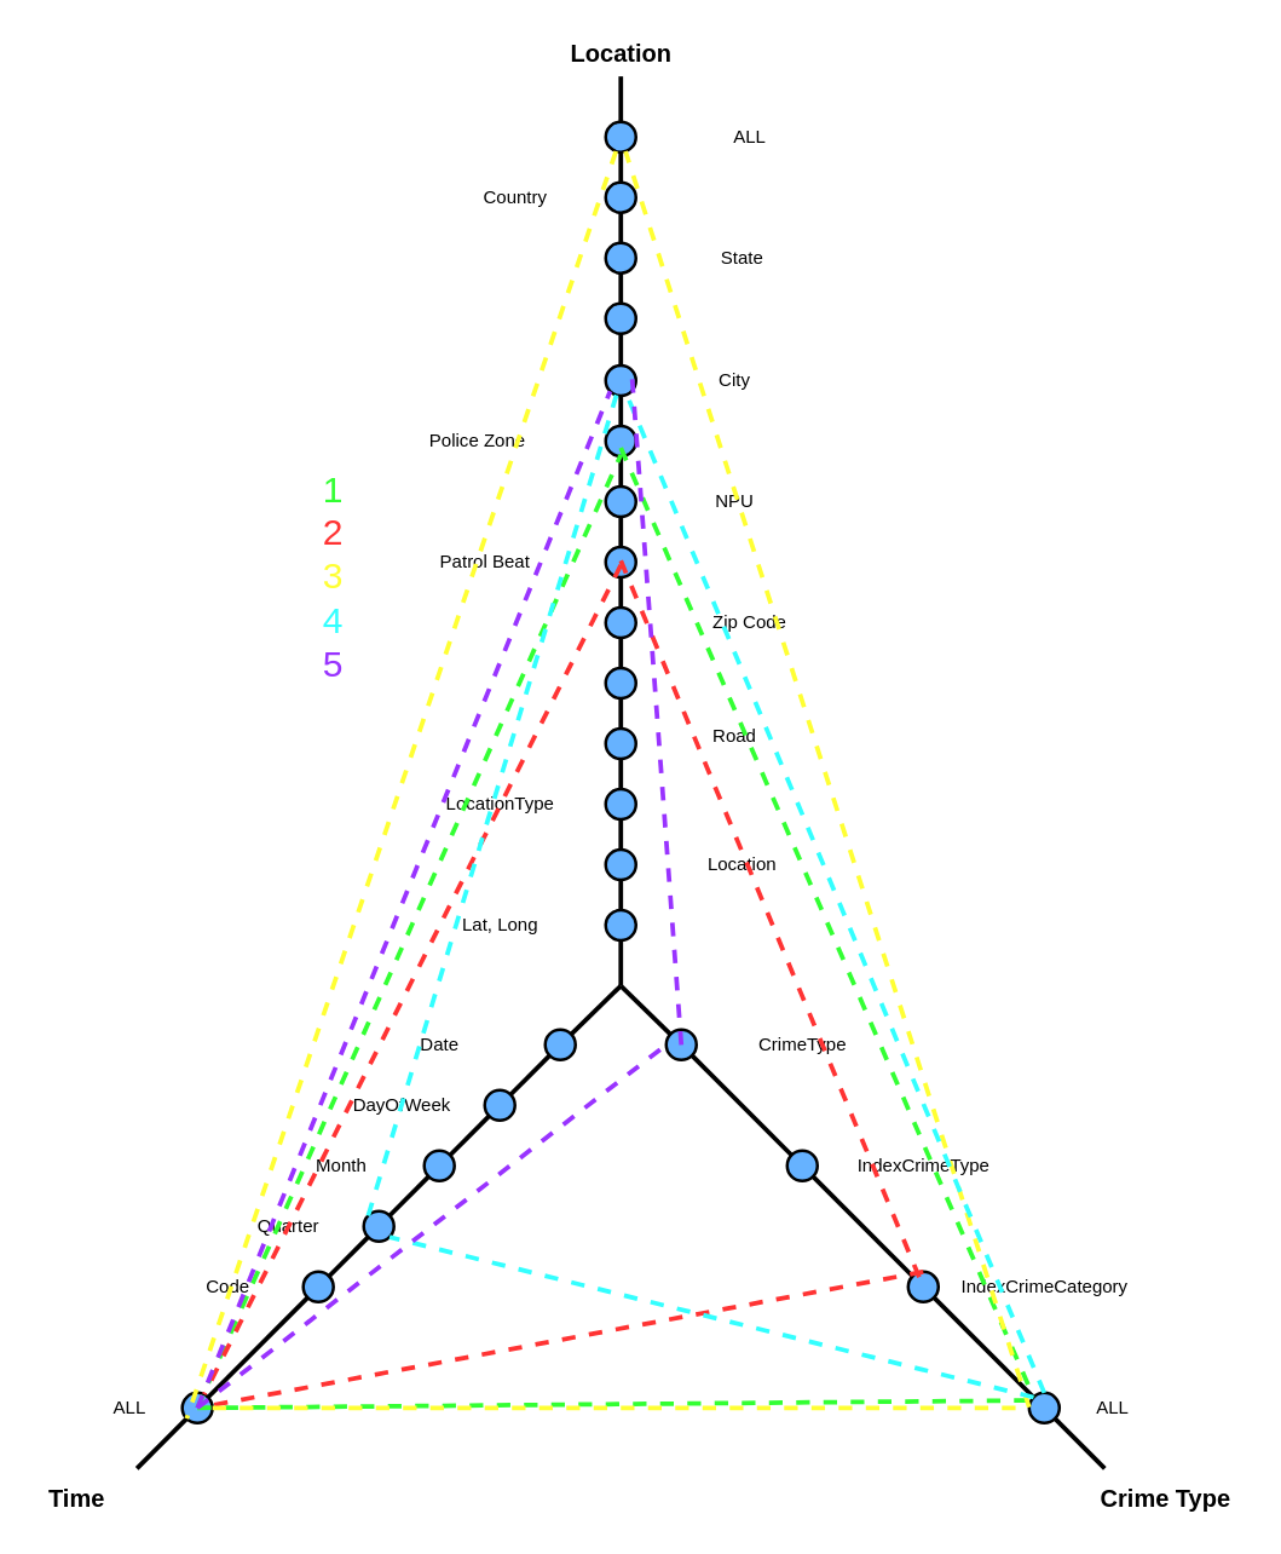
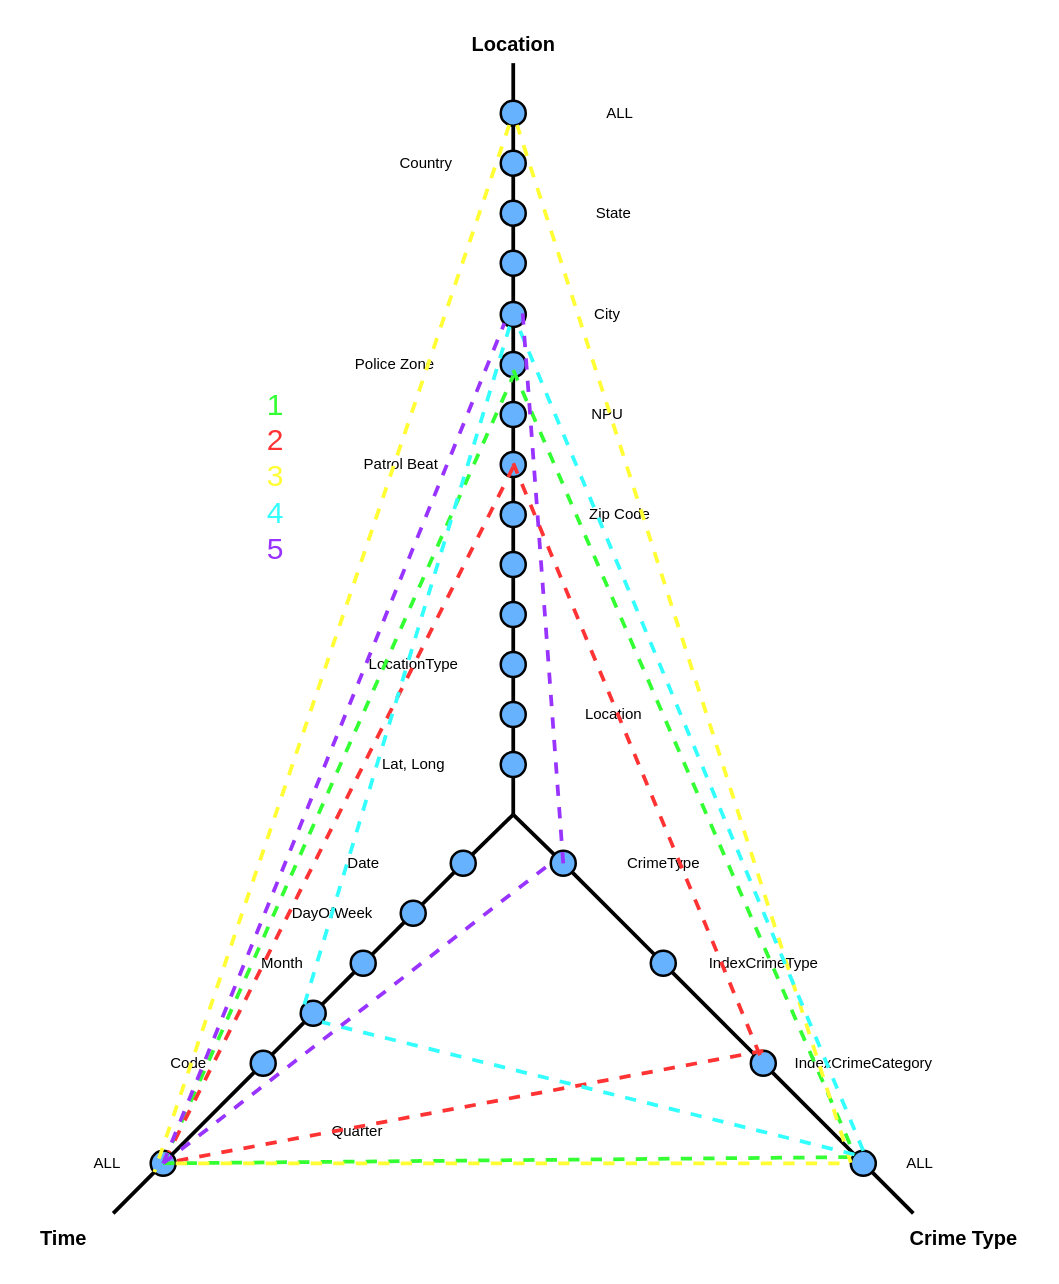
- <mxCell id="66" value="Road" style="text;html=1;align=center;verticalAlign=middle;resizable=0;points=[];autosize=1;strokeColor=none;fillColor=none;" parent="1" vertex="1"><mxGeometry x="460" y="471" width="50" height="30" as="geometry" /></mxCell>
- <mxCell id="59" value="Quarter" style="text;html=1;align=center;verticalAlign=middle;resizable=0;points=[];autosize=1;strokeColor=none;fillColor=none;" parent="1" vertex="1"><mxGeometry x="160" y="795" width="60" height="30" as="geometry" /></mxCell>
+ <mxCell id="59" value="Quarter" style="text;html=1;align=center;verticalAlign=middle;resizable=0;points=[];autosize=1;strokeColor=none;fillColor=none;" parent="1" vertex="1"><mxGeometry x="255" y="890" width="60" height="30" as="geometry" /></mxCell>
